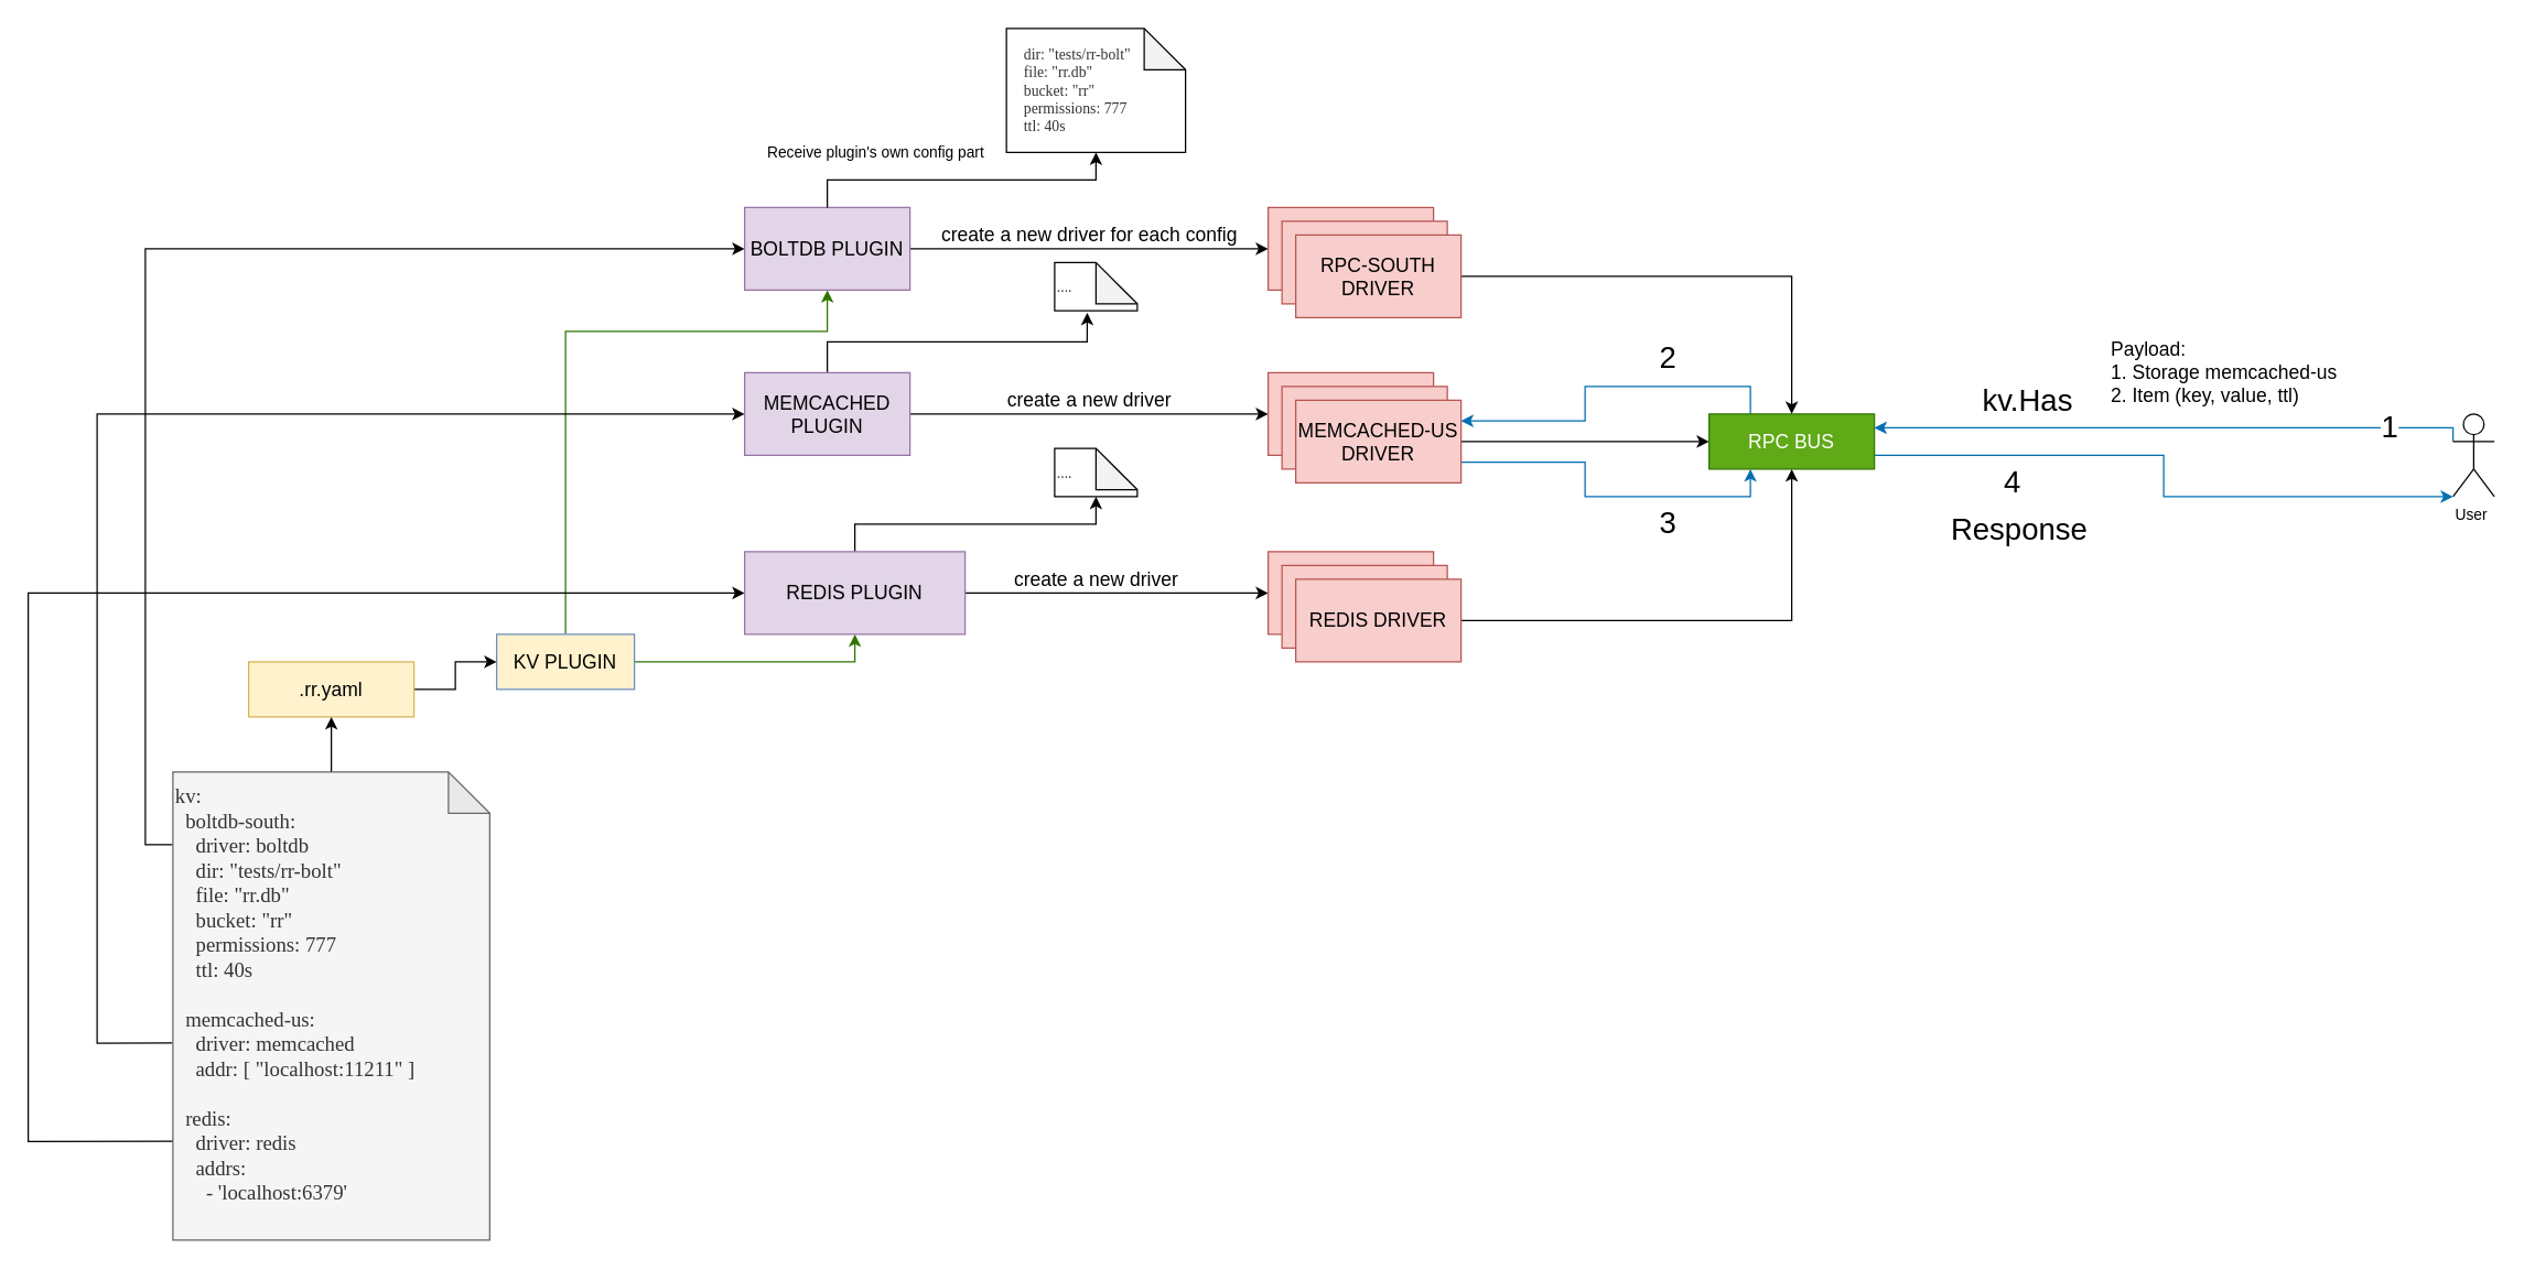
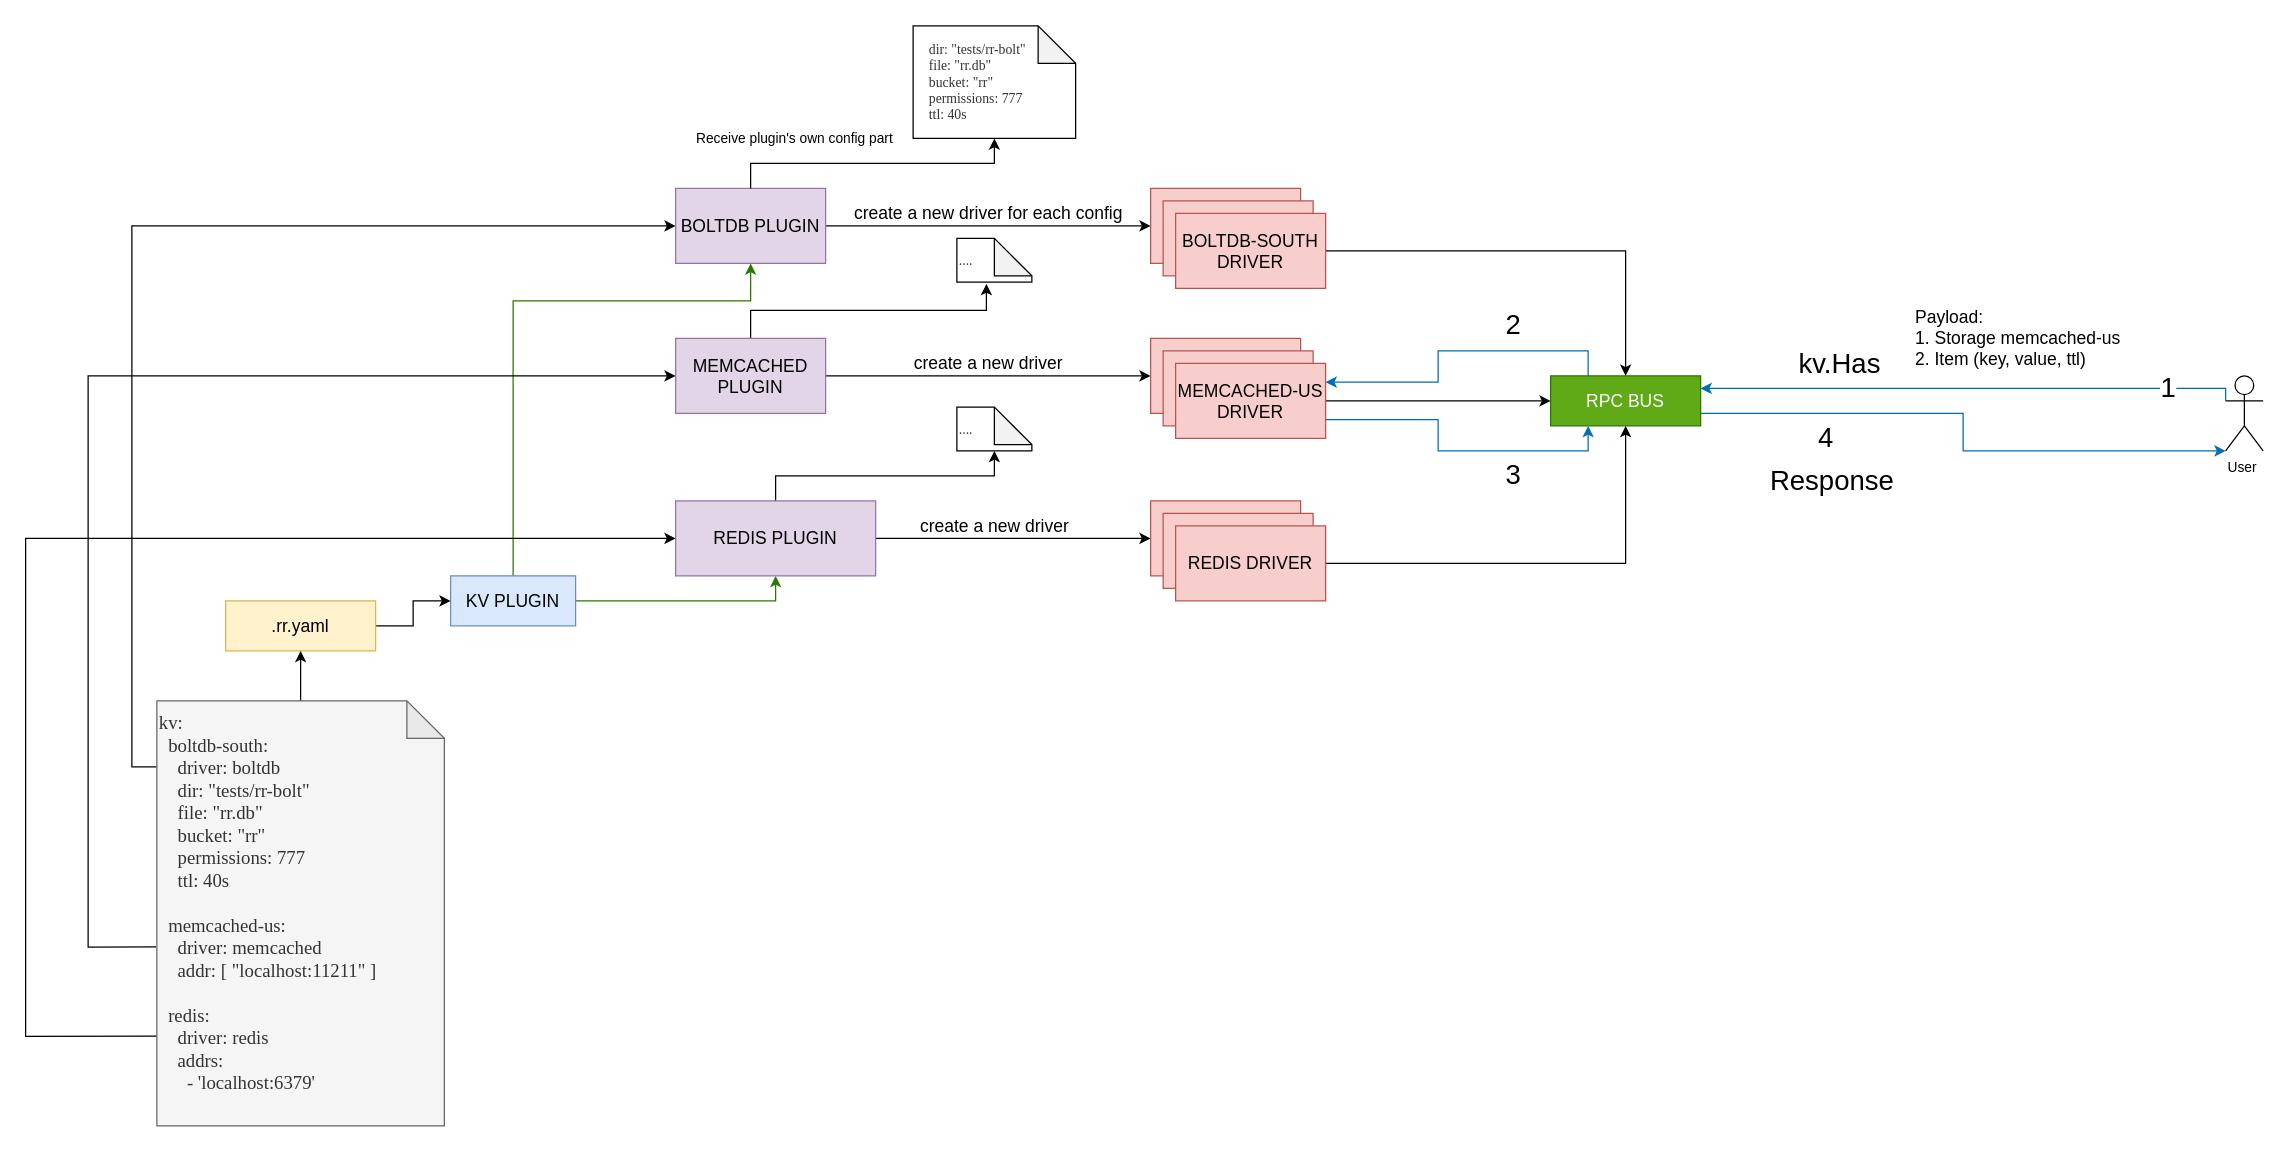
- <mxCell id="38" value="RPC-SOUTH DRIVER" style="rounded=0;whiteSpace=wrap;html=1;fillColor=#f8cecc;strokeColor=#b85450;fontSize=14;" vertex="1" parent="1"><mxGeometry x="940" y="170" width="120" height="60" as="geometry" /></mxCell>
+ <mxCell id="38" value="BOLTDB-SOUTH DRIVER" style="rounded=0;whiteSpace=wrap;html=1;fillColor=#f8cecc;strokeColor=#b85450;fontSize=14;" vertex="1" parent="1"><mxGeometry x="940" y="170" width="120" height="60" as="geometry" /></mxCell>
- <mxCell id="4" value="KV PLUGIN" style="rounded=0;whiteSpace=wrap;html=1;fillColor=#fff2cc;strokeColor=#6c8ebf;fontSize=14;" parent="1" vertex="1"><mxGeometry x="360" y="460" width="100" height="40" as="geometry" /></mxCell>
+ <mxCell id="4" value="KV PLUGIN" style="rounded=0;whiteSpace=wrap;html=1;fillColor=#dae8fc;strokeColor=#6c8ebf;fontSize=14;" parent="1" vertex="1"><mxGeometry x="360" y="460" width="100" height="40" as="geometry" /></mxCell>
